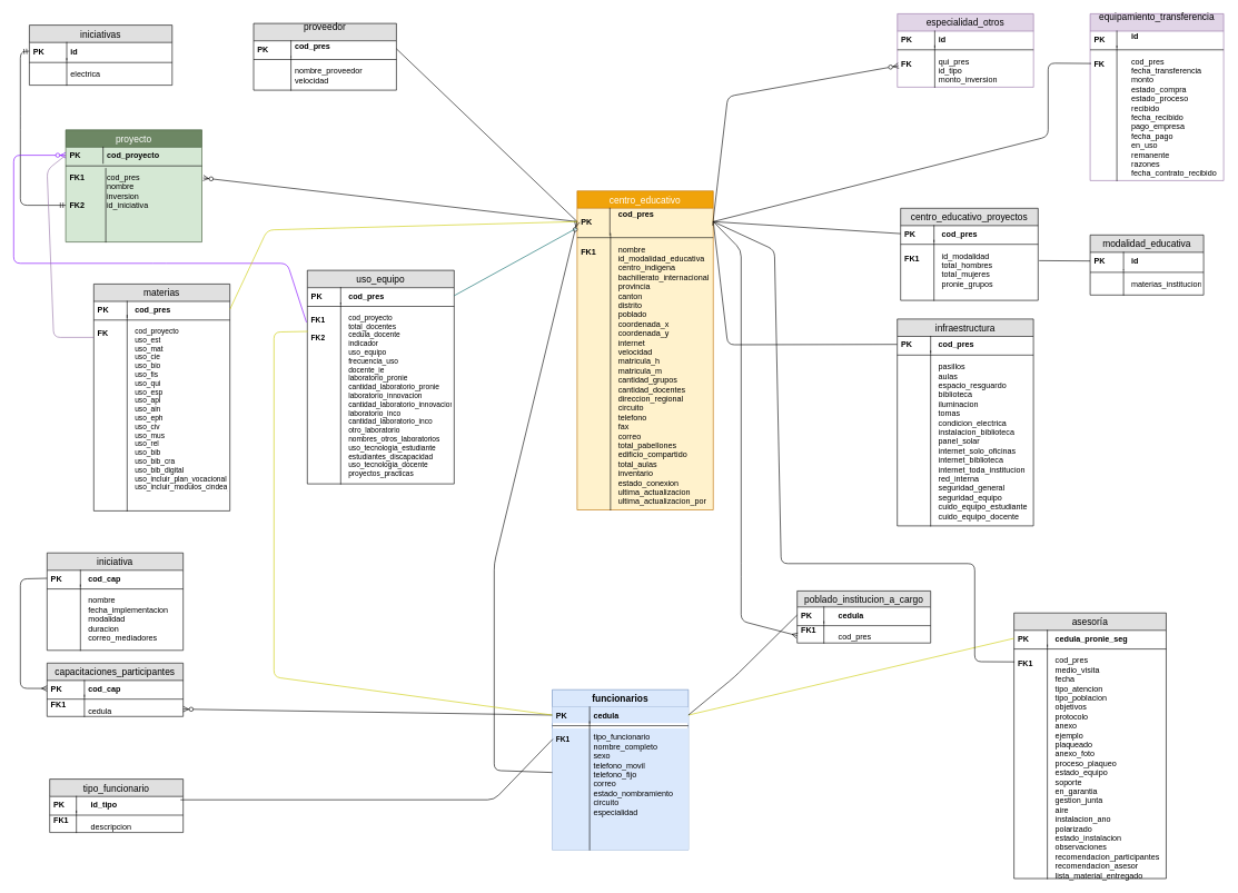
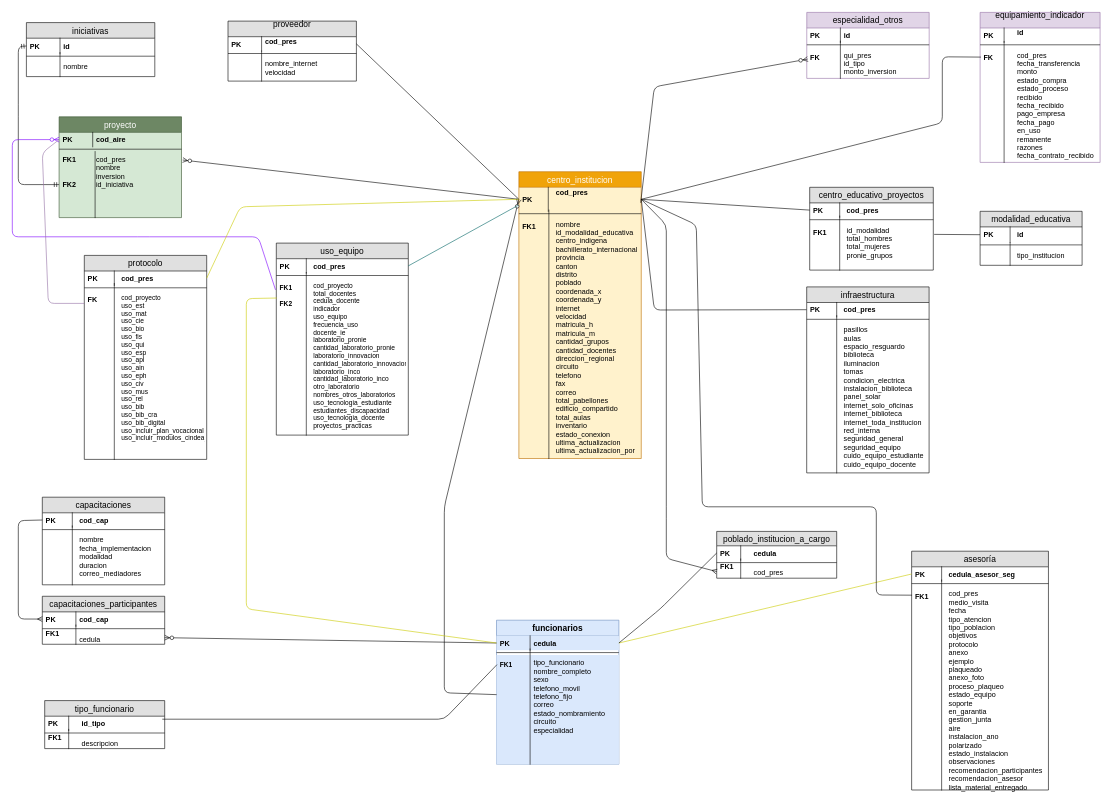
- <mxCell id="84" value="equipamiento_transferencia&#10;" style="swimlane;fontStyle=0;childLayout=stackLayout;horizontal=1;startSize=26;fillColor=#e1d5e7;horizontalStack=0;resizeParent=1;resizeParentMax=0;resizeLast=0;collapsible=1;marginBottom=0;swimlaneFillColor=#ffffff;align=center;fontSize=14;strokeColor=#9673a6;" parent="1" vertex="1"><mxGeometry x="1633" y="20" width="200" height="250" as="geometry" /></mxCell>
+ <mxCell id="84" value="equipamiento_indicador&#10;" style="swimlane;fontStyle=0;childLayout=stackLayout;horizontal=1;startSize=26;fillColor=#e1d5e7;horizontalStack=0;resizeParent=1;resizeParentMax=0;resizeLast=0;collapsible=1;marginBottom=0;swimlaneFillColor=#ffffff;align=center;fontSize=14;strokeColor=#9673a6;" parent="1" vertex="1"><mxGeometry x="1633" y="20" width="200" height="250" as="geometry" /></mxCell>
- <mxCell id="66" value="nombre_proveedor&#10;velocidad&#10;" style="shape=partialRectangle;top=0;left=0;right=0;bottom=0;align=left;verticalAlign=top;fillColor=none;spacingLeft=60;spacingRight=4;overflow=hidden;rotatable=0;points=[[0,0.5],[1,0.5]];portConstraint=eastwest;dropTarget=0;fontSize=12;" parent="62" vertex="1"><mxGeometry y="58" width="214" height="42" as="geometry" /></mxCell>
+ <mxCell id="66" value="nombre_internet&#10;velocidad&#10;" style="shape=partialRectangle;top=0;left=0;right=0;bottom=0;align=left;verticalAlign=top;fillColor=none;spacingLeft=60;spacingRight=4;overflow=hidden;rotatable=0;points=[[0,0.5],[1,0.5]];portConstraint=eastwest;dropTarget=0;fontSize=12;" parent="62" vertex="1"><mxGeometry y="58" width="214" height="42" as="geometry" /></mxCell>
- <mxCell id="25" value="electrica" style="shape=partialRectangle;top=0;left=0;right=0;bottom=0;align=left;verticalAlign=top;fillColor=none;spacingLeft=60;spacingRight=4;overflow=hidden;rotatable=0;points=[[0,0.5],[1,0.5]];portConstraint=eastwest;dropTarget=0;fontSize=12;" parent="21" vertex="1"><mxGeometry y="60" width="214" height="30" as="geometry" /></mxCell>
+ <mxCell id="25" value="nombre" style="shape=partialRectangle;top=0;left=0;right=0;bottom=0;align=left;verticalAlign=top;fillColor=none;spacingLeft=60;spacingRight=4;overflow=hidden;rotatable=0;points=[[0,0.5],[1,0.5]];portConstraint=eastwest;dropTarget=0;fontSize=12;" parent="21" vertex="1"><mxGeometry y="60" width="214" height="30" as="geometry" /></mxCell>
- <mxCell id="15" value="cod_proyecto" style="shape=partialRectangle;top=0;left=0;right=0;bottom=0;align=left;verticalAlign=middle;fillColor=none;spacingLeft=60;spacingRight=4;overflow=hidden;rotatable=0;points=[[0,0.5],[1,0.5]];portConstraint=eastwest;dropTarget=0;fontStyle=1;fontSize=12;" parent="14" vertex="1"><mxGeometry y="26" width="204" height="24" as="geometry" /></mxCell>
+ <mxCell id="15" value="cod_aire" style="shape=partialRectangle;top=0;left=0;right=0;bottom=0;align=left;verticalAlign=middle;fillColor=none;spacingLeft=60;spacingRight=4;overflow=hidden;rotatable=0;points=[[0,0.5],[1,0.5]];portConstraint=eastwest;dropTarget=0;fontStyle=1;fontSize=12;" parent="14" vertex="1"><mxGeometry y="26" width="204" height="24" as="geometry" /></mxCell>
- <mxCell id="8" value="centro_educativo" style="swimlane;fontStyle=0;childLayout=stackLayout;horizontal=1;startSize=26;fillColor=#f0a30a;horizontalStack=0;resizeParent=1;resizeParentMax=0;resizeLast=0;collapsible=1;marginBottom=0;swimlaneFillColor=#FFF2CC;align=center;fontSize=14;strokeColor=#BD7000;fontColor=#ffffff;" parent="1" vertex="1"><mxGeometry x="864.286" y="285.5" width="204" height="478" as="geometry"><mxRectangle x="432.286" y="331.5" width="140" height="26" as="alternateBounds" /></mxGeometry></mxCell>
+ <mxCell id="8" value="centro_institucion" style="swimlane;fontStyle=0;childLayout=stackLayout;horizontal=1;startSize=26;fillColor=#f0a30a;horizontalStack=0;resizeParent=1;resizeParentMax=0;resizeLast=0;collapsible=1;marginBottom=0;swimlaneFillColor=#FFF2CC;align=center;fontSize=14;strokeColor=#BD7000;fontColor=#ffffff;" parent="1" vertex="1"><mxGeometry x="864.286" y="285.5" width="204" height="478" as="geometry"><mxRectangle x="432.286" y="331.5" width="140" height="26" as="alternateBounds" /></mxGeometry></mxCell>
- <mxCell id="101" value="materias_institucion" style="shape=partialRectangle;top=0;left=0;right=0;bottom=0;align=left;verticalAlign=top;fillColor=none;spacingLeft=60;spacingRight=4;overflow=hidden;rotatable=0;points=[[0,0.5],[1,0.5]];portConstraint=eastwest;dropTarget=0;fontSize=12;" parent="97" vertex="1"><mxGeometry y="60" width="170" height="30" as="geometry" /></mxCell>
+ <mxCell id="101" value="tipo_institucion" style="shape=partialRectangle;top=0;left=0;right=0;bottom=0;align=left;verticalAlign=top;fillColor=none;spacingLeft=60;spacingRight=4;overflow=hidden;rotatable=0;points=[[0,0.5],[1,0.5]];portConstraint=eastwest;dropTarget=0;fontSize=12;" parent="97" vertex="1"><mxGeometry y="60" width="170" height="30" as="geometry" /></mxCell>
- <mxCell id="109" value="materias" style="swimlane;fontStyle=0;childLayout=stackLayout;horizontal=1;startSize=26;fillColor=#e0e0e0;horizontalStack=0;resizeParent=1;resizeParentMax=0;resizeLast=0;collapsible=1;marginBottom=0;swimlaneFillColor=#ffffff;align=center;fontSize=14;" parent="1" vertex="1"><mxGeometry x="140" y="425" width="204" height="340" as="geometry" /></mxCell>
+ <mxCell id="109" value="protocolo" style="swimlane;fontStyle=0;childLayout=stackLayout;horizontal=1;startSize=26;fillColor=#e0e0e0;horizontalStack=0;resizeParent=1;resizeParentMax=0;resizeLast=0;collapsible=1;marginBottom=0;swimlaneFillColor=#ffffff;align=center;fontSize=14;" parent="1" vertex="1"><mxGeometry x="140" y="425" width="204" height="340" as="geometry" /></mxCell>
- <mxCell id="28" value="iniciativa" style="swimlane;fontStyle=0;childLayout=stackLayout;horizontal=1;startSize=26;fillColor=#e0e0e0;horizontalStack=0;resizeParent=1;resizeParentMax=0;resizeLast=0;collapsible=1;marginBottom=0;swimlaneFillColor=#ffffff;align=center;fontSize=14;" parent="1" vertex="1"><mxGeometry x="70" y="828" width="204" height="146" as="geometry" /></mxCell>
+ <mxCell id="28" value="capacitaciones" style="swimlane;fontStyle=0;childLayout=stackLayout;horizontal=1;startSize=26;fillColor=#e0e0e0;horizontalStack=0;resizeParent=1;resizeParentMax=0;resizeLast=0;collapsible=1;marginBottom=0;swimlaneFillColor=#ffffff;align=center;fontSize=14;" parent="1" vertex="1"><mxGeometry x="70" y="828" width="204" height="146" as="geometry" /></mxCell>
- <mxCell id="51" value="cedula_pronie_seg" style="shape=partialRectangle;top=0;left=0;right=0;bottom=0;align=left;verticalAlign=middle;fillColor=none;spacingLeft=60;spacingRight=4;overflow=hidden;rotatable=0;points=[[0,0.5],[1,0.5]];portConstraint=eastwest;dropTarget=0;fontStyle=1;fontSize=12;" parent="50" vertex="1"><mxGeometry y="26" width="228" height="24" as="geometry" /></mxCell>
+ <mxCell id="51" value="cedula_asesor_seg" style="shape=partialRectangle;top=0;left=0;right=0;bottom=0;align=left;verticalAlign=middle;fillColor=none;spacingLeft=60;spacingRight=4;overflow=hidden;rotatable=0;points=[[0,0.5],[1,0.5]];portConstraint=eastwest;dropTarget=0;fontStyle=1;fontSize=12;" parent="50" vertex="1"><mxGeometry y="26" width="228" height="24" as="geometry" /></mxCell>
